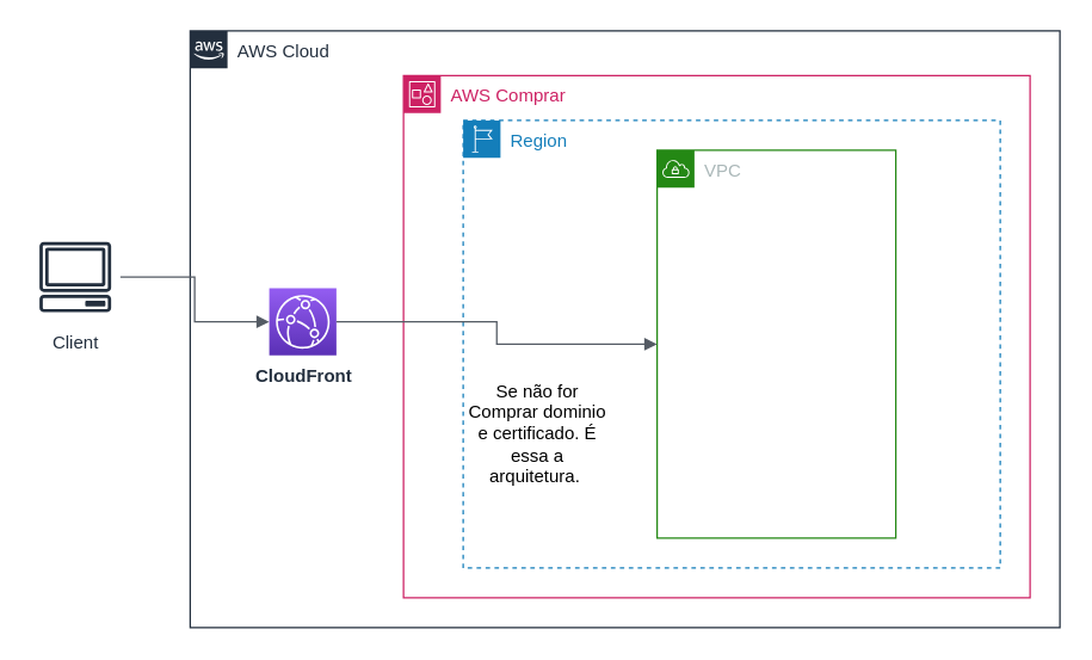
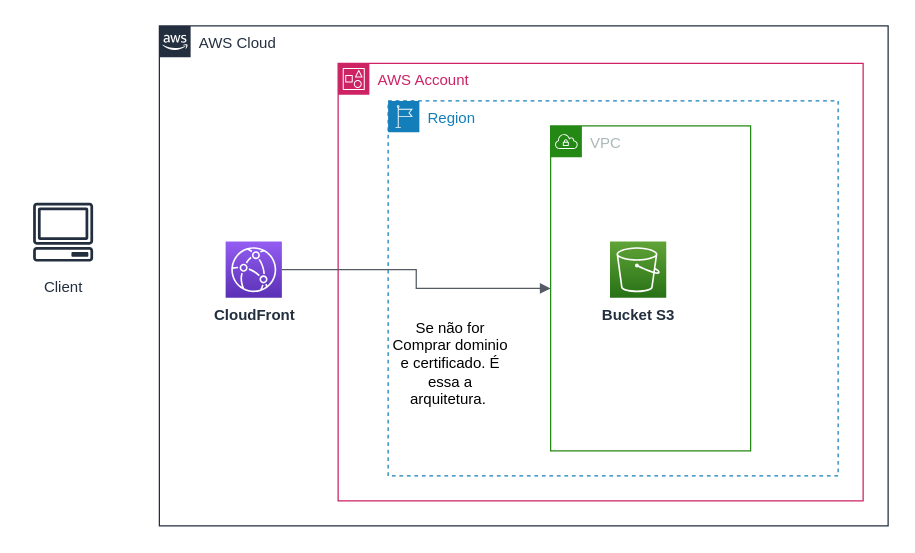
- <mxCell id="5" value="AWS Comprar" style="points=[[0,0],[0.25,0],[0.5,0],[0.75,0],[1,0],[1,0.25],[1,0.5],[1,0.75],[1,1],[0.75,1],[0.5,1],[0.25,1],[0,1],[0,0.75],[0,0.5],[0,0.25]];outlineConnect=0;gradientColor=none;html=1;whiteSpace=wrap;fontSize=12;fontStyle=0;container=1;pointerEvents=0;collapsible=0;recursiveResize=0;shape=mxgraph.aws4.group;grIcon=mxgraph.aws4.group_account;strokeColor=#CD2264;fillColor=none;verticalAlign=top;align=left;spacingLeft=30;fontColor=#CD2264;dashed=0;" parent="1" vertex="1"><mxGeometry x="270" y="50" width="420" height="350" as="geometry" /></mxCell>
+ <mxCell id="5" value="AWS Account" style="points=[[0,0],[0.25,0],[0.5,0],[0.75,0],[1,0],[1,0.25],[1,0.5],[1,0.75],[1,1],[0.75,1],[0.5,1],[0.25,1],[0,1],[0,0.75],[0,0.5],[0,0.25]];outlineConnect=0;gradientColor=none;html=1;whiteSpace=wrap;fontSize=12;fontStyle=0;container=1;pointerEvents=0;collapsible=0;recursiveResize=0;shape=mxgraph.aws4.group;grIcon=mxgraph.aws4.group_account;strokeColor=#CD2264;fillColor=none;verticalAlign=top;align=left;spacingLeft=30;fontColor=#CD2264;dashed=0;" parent="1" vertex="1"><mxGeometry x="270" y="50" width="420" height="350" as="geometry" /></mxCell>
- <mxCell id="4" value="" style="edgeStyle=orthogonalEdgeStyle;html=1;endArrow=block;elbow=vertical;startArrow=none;endFill=1;strokeColor=#545B64;rounded=0;" parent="1" source="10" target="3" edge="1"><mxGeometry width="100" relative="1" as="geometry"><mxPoint x="97" y="220" as="sourcePoint" /><mxPoint x="197" y="200" as="targetPoint" /><Array as="points" /></mxGeometry></mxCell>
+ <mxCell id="7" value="&lt;b&gt;Bucket S3&lt;/b&gt;" style="sketch=0;points=[[0,0,0],[0.25,0,0],[0.5,0,0],[0.75,0,0],[1,0,0],[0,1,0],[0.25,1,0],[0.5,1,0],[0.75,1,0],[1,1,0],[0,0.25,0],[0,0.5,0],[0,0.75,0],[1,0.25,0],[1,0.5,0],[1,0.75,0]];outlineConnect=0;fontColor=#232F3E;gradientColor=#60A337;gradientDirection=north;fillColor=#277116;strokeColor=#ffffff;dashed=0;verticalLabelPosition=bottom;verticalAlign=top;align=center;html=1;fontSize=12;fontStyle=0;aspect=fixed;shape=mxgraph.aws4.resourceIcon;resIcon=mxgraph.aws4.s3;" parent="6" vertex="1"><mxGeometry x="177.5" y="112.5" width="45" height="45" as="geometry" /></mxCell>
